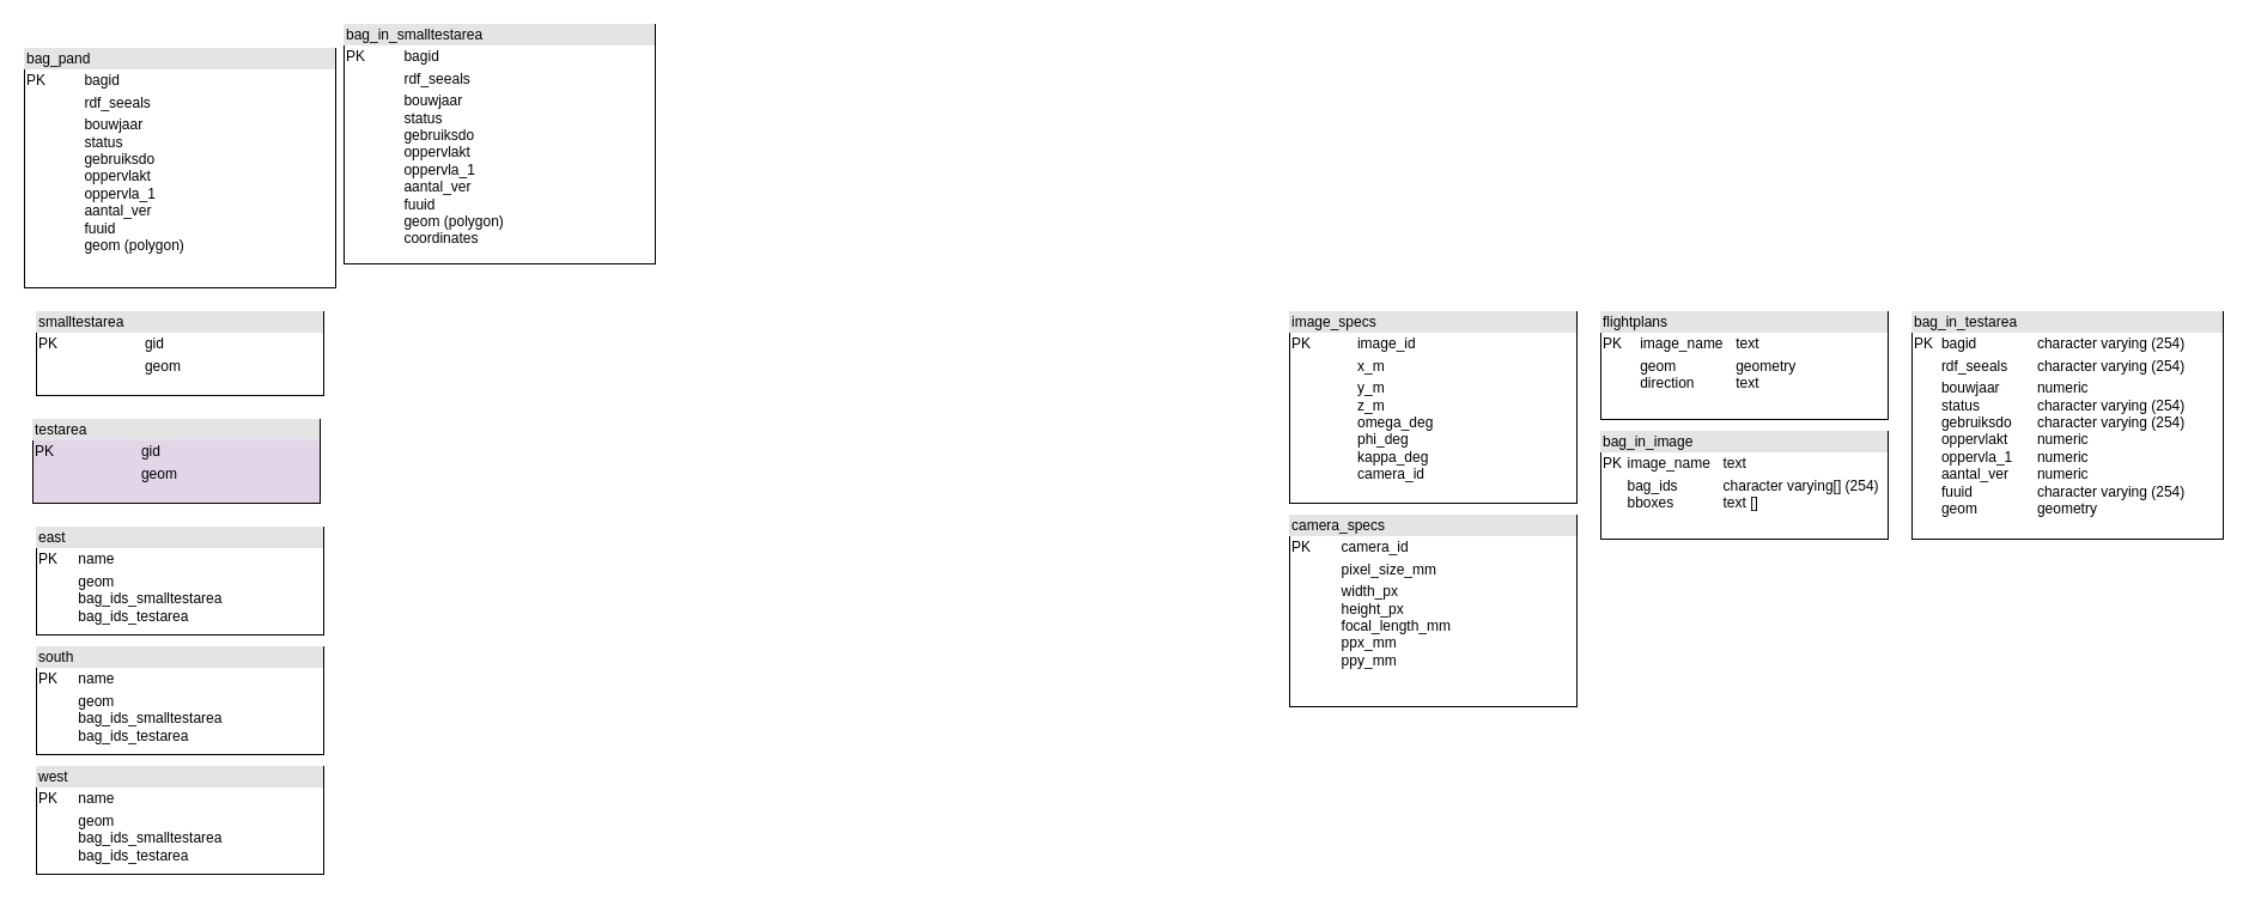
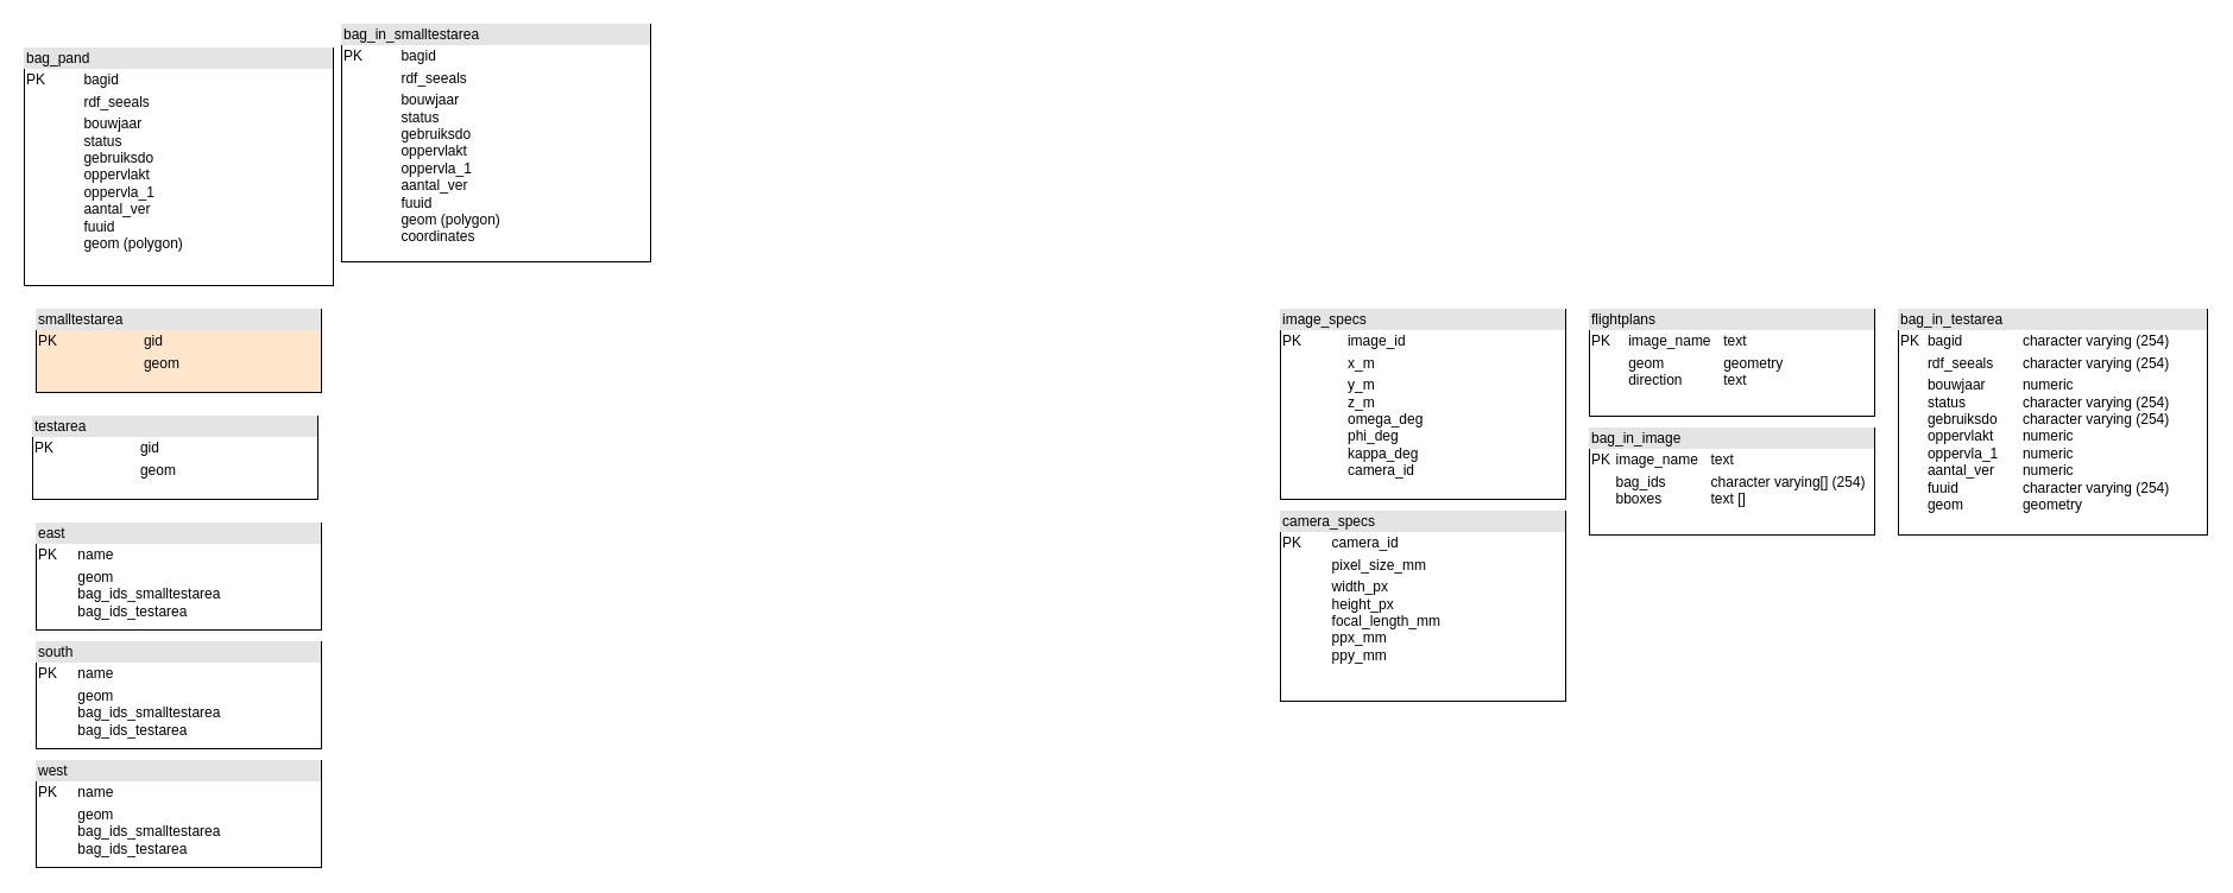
- <mxCell id="4" value="&lt;div style=&quot;box-sizing: border-box; width: 100%; background: rgb(228, 228, 228); padding: 2px;&quot;&gt;smalltestarea&lt;/div&gt;&lt;table style=&quot;width:100%;font-size:1em;&quot; cellpadding=&quot;2&quot; cellspacing=&quot;0&quot;&gt;&lt;tbody&gt;&lt;tr&gt;&lt;td&gt;PK&lt;/td&gt;&lt;td&gt;gid&lt;/td&gt;&lt;/tr&gt;&lt;tr&gt;&lt;td&gt;&lt;br&gt;&lt;/td&gt;&lt;td&gt;geom&lt;/td&gt;&lt;/tr&gt;&lt;/tbody&gt;&lt;/table&gt;" style="verticalAlign=top;align=left;overflow=fill;html=1;whiteSpace=wrap;" parent="1" vertex="1"><mxGeometry x="30" y="260" width="240" height="70" as="geometry" /></mxCell>
+ <mxCell id="4" value="&lt;div style=&quot;box-sizing: border-box; width: 100%; background: rgb(228, 228, 228); padding: 2px;&quot;&gt;smalltestarea&lt;/div&gt;&lt;table style=&quot;width:100%;font-size:1em;&quot; cellpadding=&quot;2&quot; cellspacing=&quot;0&quot;&gt;&lt;tbody&gt;&lt;tr&gt;&lt;td&gt;PK&lt;/td&gt;&lt;td&gt;gid&lt;/td&gt;&lt;/tr&gt;&lt;tr&gt;&lt;td&gt;&lt;br&gt;&lt;/td&gt;&lt;td&gt;geom&lt;/td&gt;&lt;/tr&gt;&lt;/tbody&gt;&lt;/table&gt;" style="verticalAlign=top;align=left;overflow=fill;html=1;whiteSpace=wrap;fillColor=#ffe6cc;" parent="1" vertex="1"><mxGeometry x="30" y="260" width="240" height="70" as="geometry" /></mxCell>
- <mxCell id="3" value="&lt;div style=&quot;box-sizing: border-box; width: 100%; background: rgb(228, 228, 228); padding: 2px;&quot;&gt;testarea&lt;/div&gt;&lt;table style=&quot;width:100%;font-size:1em;&quot; cellpadding=&quot;2&quot; cellspacing=&quot;0&quot;&gt;&lt;tbody&gt;&lt;tr&gt;&lt;td&gt;PK&lt;/td&gt;&lt;td&gt;gid&lt;/td&gt;&lt;/tr&gt;&lt;tr&gt;&lt;td&gt;&lt;br&gt;&lt;/td&gt;&lt;td&gt;geom&lt;/td&gt;&lt;/tr&gt;&lt;/tbody&gt;&lt;/table&gt;" style="verticalAlign=top;align=left;overflow=fill;html=1;whiteSpace=wrap;fillColor=#e1d5e7;" parent="1" vertex="1"><mxGeometry x="27" y="350" width="240" height="70" as="geometry" /></mxCell>
+ <mxCell id="3" value="&lt;div style=&quot;box-sizing: border-box; width: 100%; background: rgb(228, 228, 228); padding: 2px;&quot;&gt;testarea&lt;/div&gt;&lt;table style=&quot;width:100%;font-size:1em;&quot; cellpadding=&quot;2&quot; cellspacing=&quot;0&quot;&gt;&lt;tbody&gt;&lt;tr&gt;&lt;td&gt;PK&lt;/td&gt;&lt;td&gt;gid&lt;/td&gt;&lt;/tr&gt;&lt;tr&gt;&lt;td&gt;&lt;br&gt;&lt;/td&gt;&lt;td&gt;geom&lt;/td&gt;&lt;/tr&gt;&lt;/tbody&gt;&lt;/table&gt;" style="verticalAlign=top;align=left;overflow=fill;html=1;whiteSpace=wrap;" parent="1" vertex="1"><mxGeometry x="27" y="350" width="240" height="70" as="geometry" /></mxCell>
